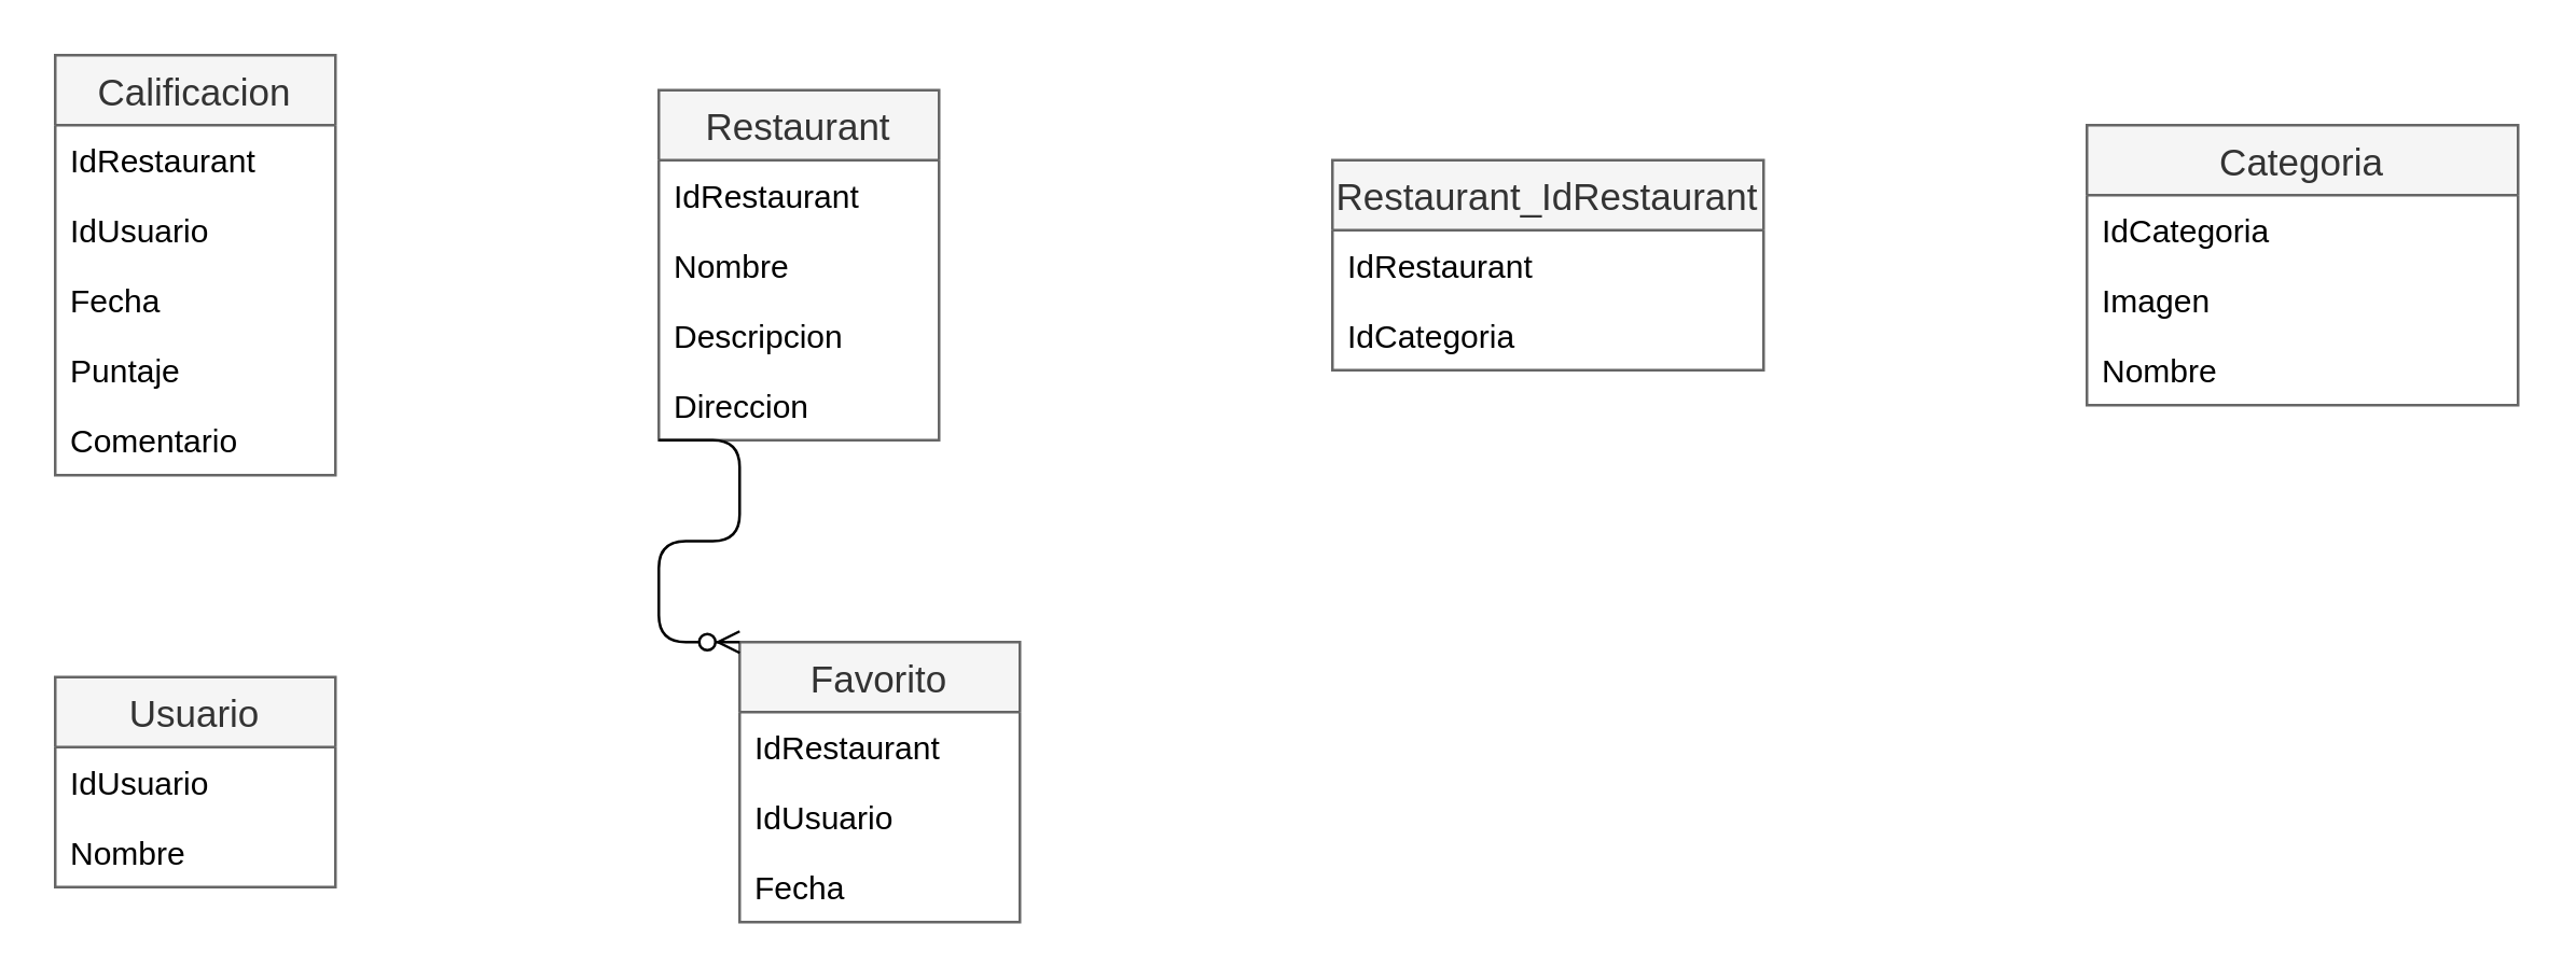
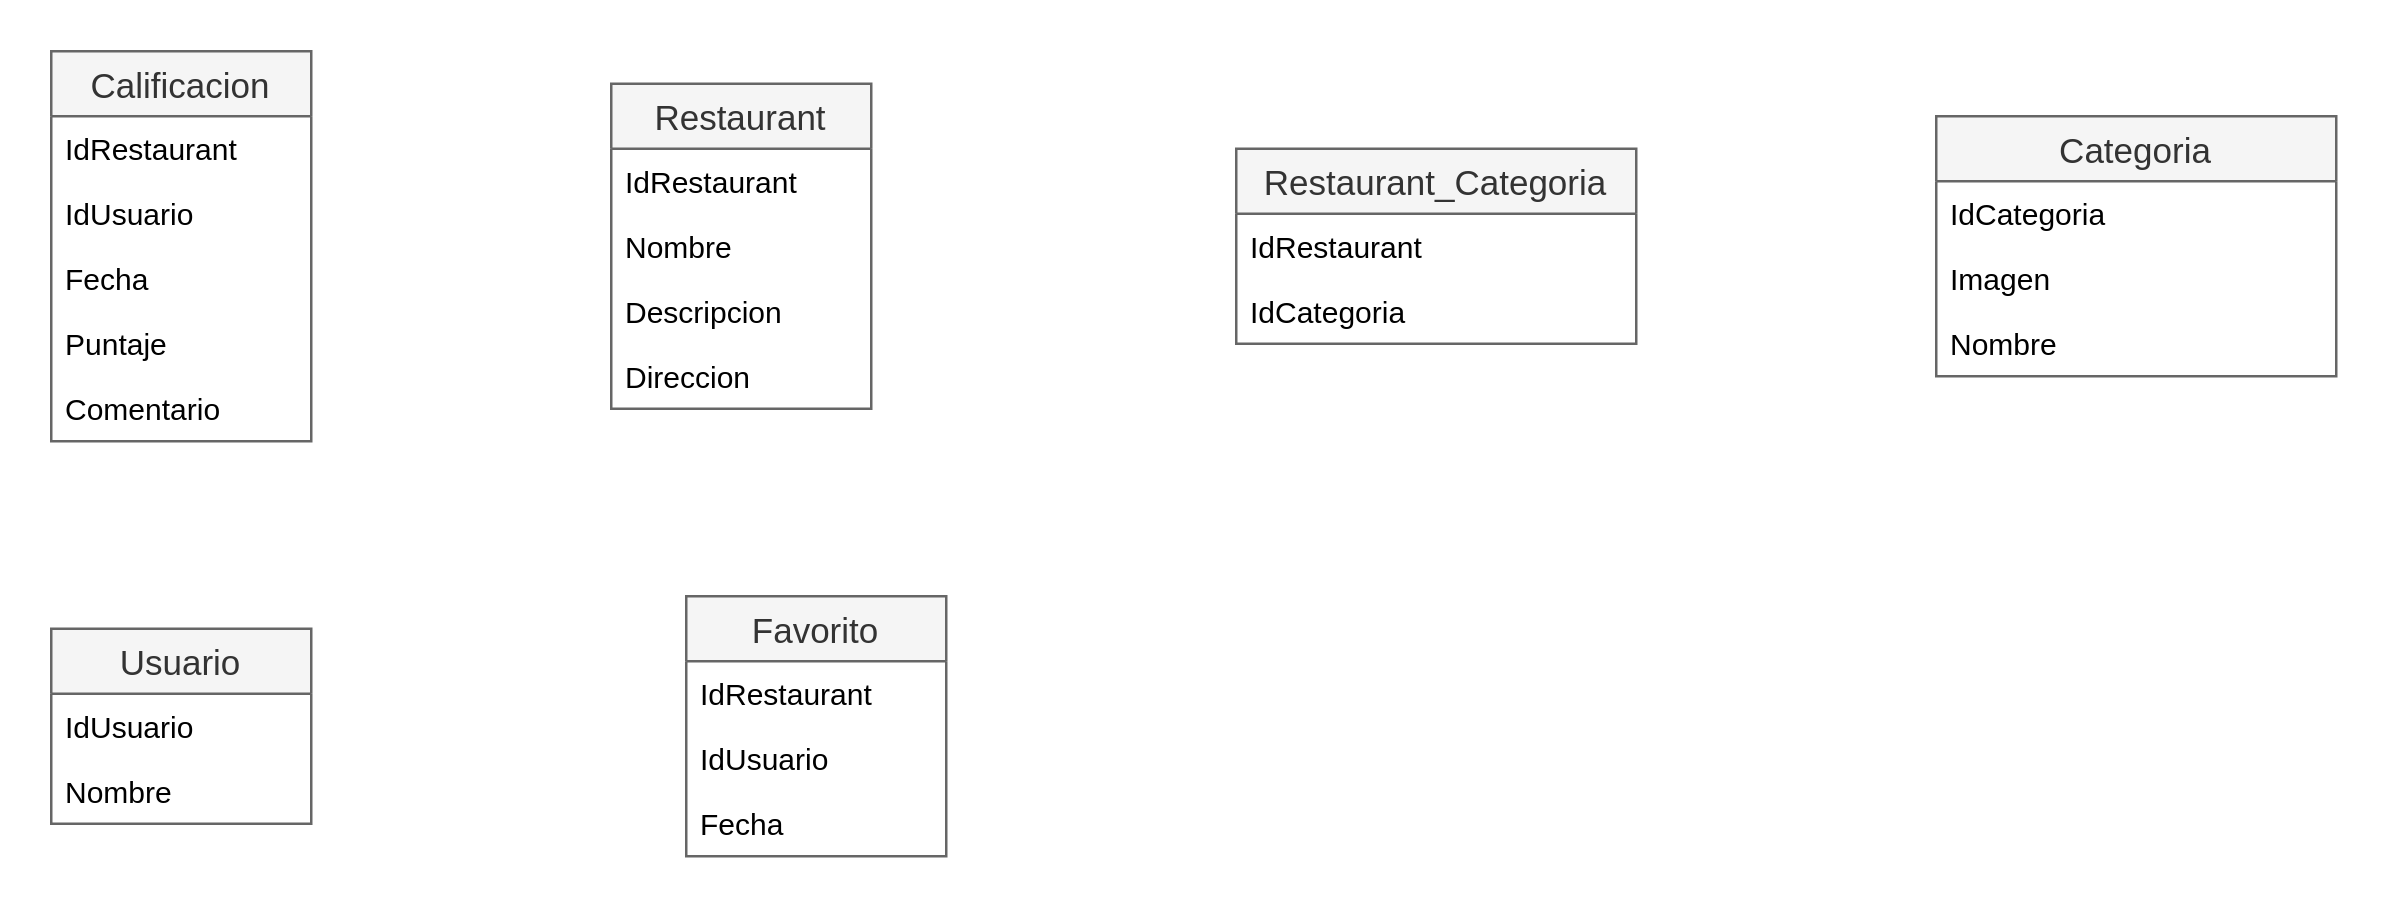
- <mxCell id="25" value="Restaurant_IdRestaurant" style="swimlane;fontStyle=0;childLayout=stackLayout;horizontal=1;startSize=26;horizontalStack=0;resizeParent=1;resizeParentMax=0;resizeLast=0;collapsible=1;marginBottom=0;align=center;fontSize=14;fillColor=#f5f5f5;strokeColor=#666666;fontColor=#333333;" vertex="1" parent="1"><mxGeometry x="494" y="59" width="160" height="78" as="geometry" /></mxCell>
+ <mxCell id="25" value="Restaurant_Categoria" style="swimlane;fontStyle=0;childLayout=stackLayout;horizontal=1;startSize=26;horizontalStack=0;resizeParent=1;resizeParentMax=0;resizeLast=0;collapsible=1;marginBottom=0;align=center;fontSize=14;fillColor=#f5f5f5;strokeColor=#666666;fontColor=#333333;" vertex="1" parent="1"><mxGeometry x="494" y="59" width="160" height="78" as="geometry" /></mxCell>
- <mxCell id="18" value="" style="edgeStyle=entityRelationEdgeStyle;fontSize=12;html=1;endArrow=ERzeroToMany;endFill=1;exitX=0;exitY=1;exitDx=0;exitDy=0;entryX=0;entryY=0;entryDx=0;entryDy=0;" edge="1" parent="1" source="6" target="11"><mxGeometry width="100" height="100" relative="1" as="geometry"><mxPoint x="-176" y="411" as="sourcePoint" /><mxPoint x="-76" y="311" as="targetPoint" /></mxGeometry></mxCell>
